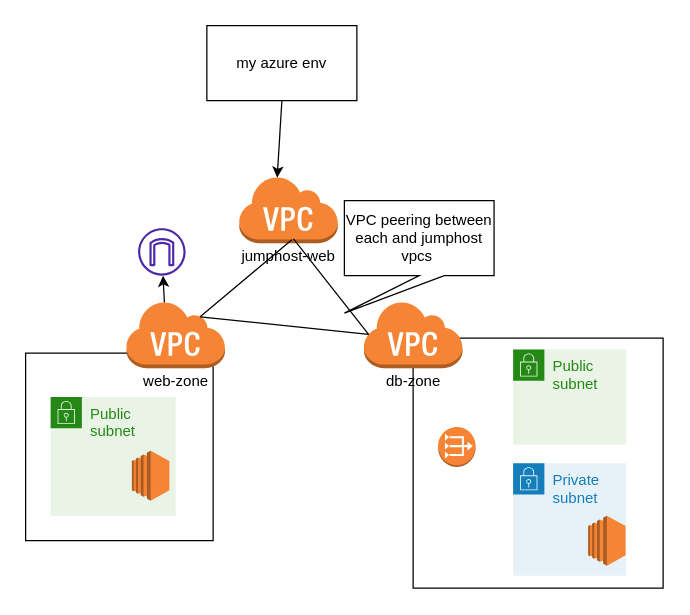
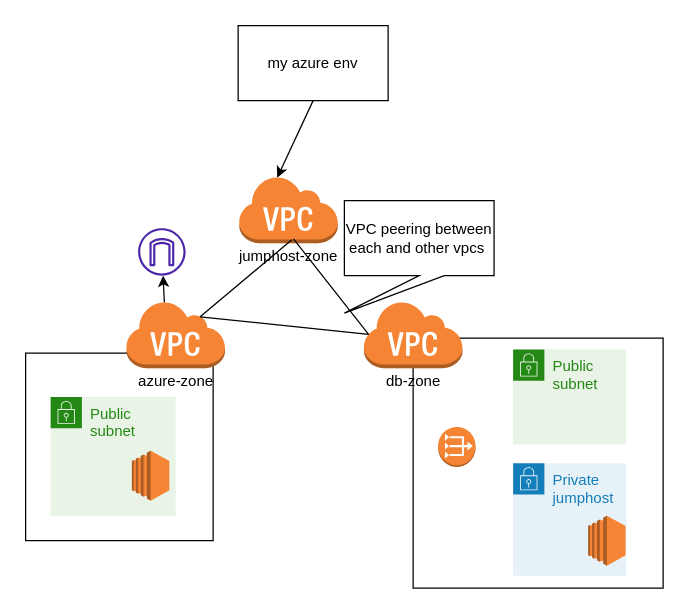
- <mxCell id="23" value="my azure env" style="rounded=0;whiteSpace=wrap;html=1;" vertex="1" parent="1"><mxGeometry x="165" y="20" width="120" height="60" as="geometry" /></mxCell>
+ <mxCell id="23" value="my azure env" style="rounded=0;whiteSpace=wrap;html=1;" vertex="1" parent="1"><mxGeometry x="190" y="20" width="120" height="60" as="geometry" /></mxCell>
- <mxCell id="14" value="VPC peering between each and jumphost vpcs&amp;nbsp;" style="shape=callout;whiteSpace=wrap;html=1;perimeter=calloutPerimeter;size=30;position=0.5;position2=0;" vertex="1" parent="1"><mxGeometry x="275" y="160" width="119.75" height="90" as="geometry" /></mxCell>
+ <mxCell id="14" value="VPC peering between each and other vpcs&amp;nbsp;" style="shape=callout;whiteSpace=wrap;html=1;perimeter=calloutPerimeter;size=30;position=0.5;position2=0;" vertex="1" parent="1"><mxGeometry x="275" y="160" width="119.75" height="90" as="geometry" /></mxCell>
- <mxCell id="10" value="jumphost-web" style="text;html=1;align=center;verticalAlign=middle;resizable=0;points=[];autosize=1;strokeColor=none;fillColor=none;" vertex="1" parent="1"><mxGeometry x="180" y="190" width="100" height="30" as="geometry" /></mxCell>
+ <mxCell id="10" value="jumphost-zone" style="text;html=1;align=center;verticalAlign=middle;resizable=0;points=[];autosize=1;strokeColor=none;fillColor=none;" vertex="1" parent="1"><mxGeometry x="180" y="190" width="100" height="30" as="geometry" /></mxCell>
- <mxCell id="7" value="web-zone" style="text;html=1;align=center;verticalAlign=middle;resizable=0;points=[];autosize=1;strokeColor=none;fillColor=none;" vertex="1" parent="1"><mxGeometry x="100" y="290" width="80" height="30" as="geometry" /></mxCell>
+ <mxCell id="7" value="azure-zone" style="text;html=1;align=center;verticalAlign=middle;resizable=0;points=[];autosize=1;strokeColor=none;fillColor=none;" vertex="1" parent="1"><mxGeometry x="100" y="290" width="80" height="30" as="geometry" /></mxCell>
- <mxCell id="19" value="Private subnet" style="points=[[0,0],[0.25,0],[0.5,0],[0.75,0],[1,0],[1,0.25],[1,0.5],[1,0.75],[1,1],[0.75,1],[0.5,1],[0.25,1],[0,1],[0,0.75],[0,0.5],[0,0.25]];outlineConnect=0;gradientColor=none;html=1;whiteSpace=wrap;fontSize=12;fontStyle=0;container=1;pointerEvents=0;collapsible=0;recursiveResize=0;shape=mxgraph.aws4.group;grIcon=mxgraph.aws4.group_security_group;grStroke=0;strokeColor=#147EBA;fillColor=#E6F2F8;verticalAlign=top;align=left;spacingLeft=30;fontColor=#147EBA;dashed=0;" vertex="1" parent="1"><mxGeometry x="410" y="370" width="90.5" height="90" as="geometry" /></mxCell>
+ <mxCell id="19" value="Private jumphost" style="points=[[0,0],[0.25,0],[0.5,0],[0.75,0],[1,0],[1,0.25],[1,0.5],[1,0.75],[1,1],[0.75,1],[0.5,1],[0.25,1],[0,1],[0,0.75],[0,0.5],[0,0.25]];outlineConnect=0;gradientColor=none;html=1;whiteSpace=wrap;fontSize=12;fontStyle=0;container=1;pointerEvents=0;collapsible=0;recursiveResize=0;shape=mxgraph.aws4.group;grIcon=mxgraph.aws4.group_security_group;grStroke=0;strokeColor=#147EBA;fillColor=#E6F2F8;verticalAlign=top;align=left;spacingLeft=30;fontColor=#147EBA;dashed=0;" vertex="1" parent="1"><mxGeometry x="410" y="370" width="90.5" height="90" as="geometry" /></mxCell>
